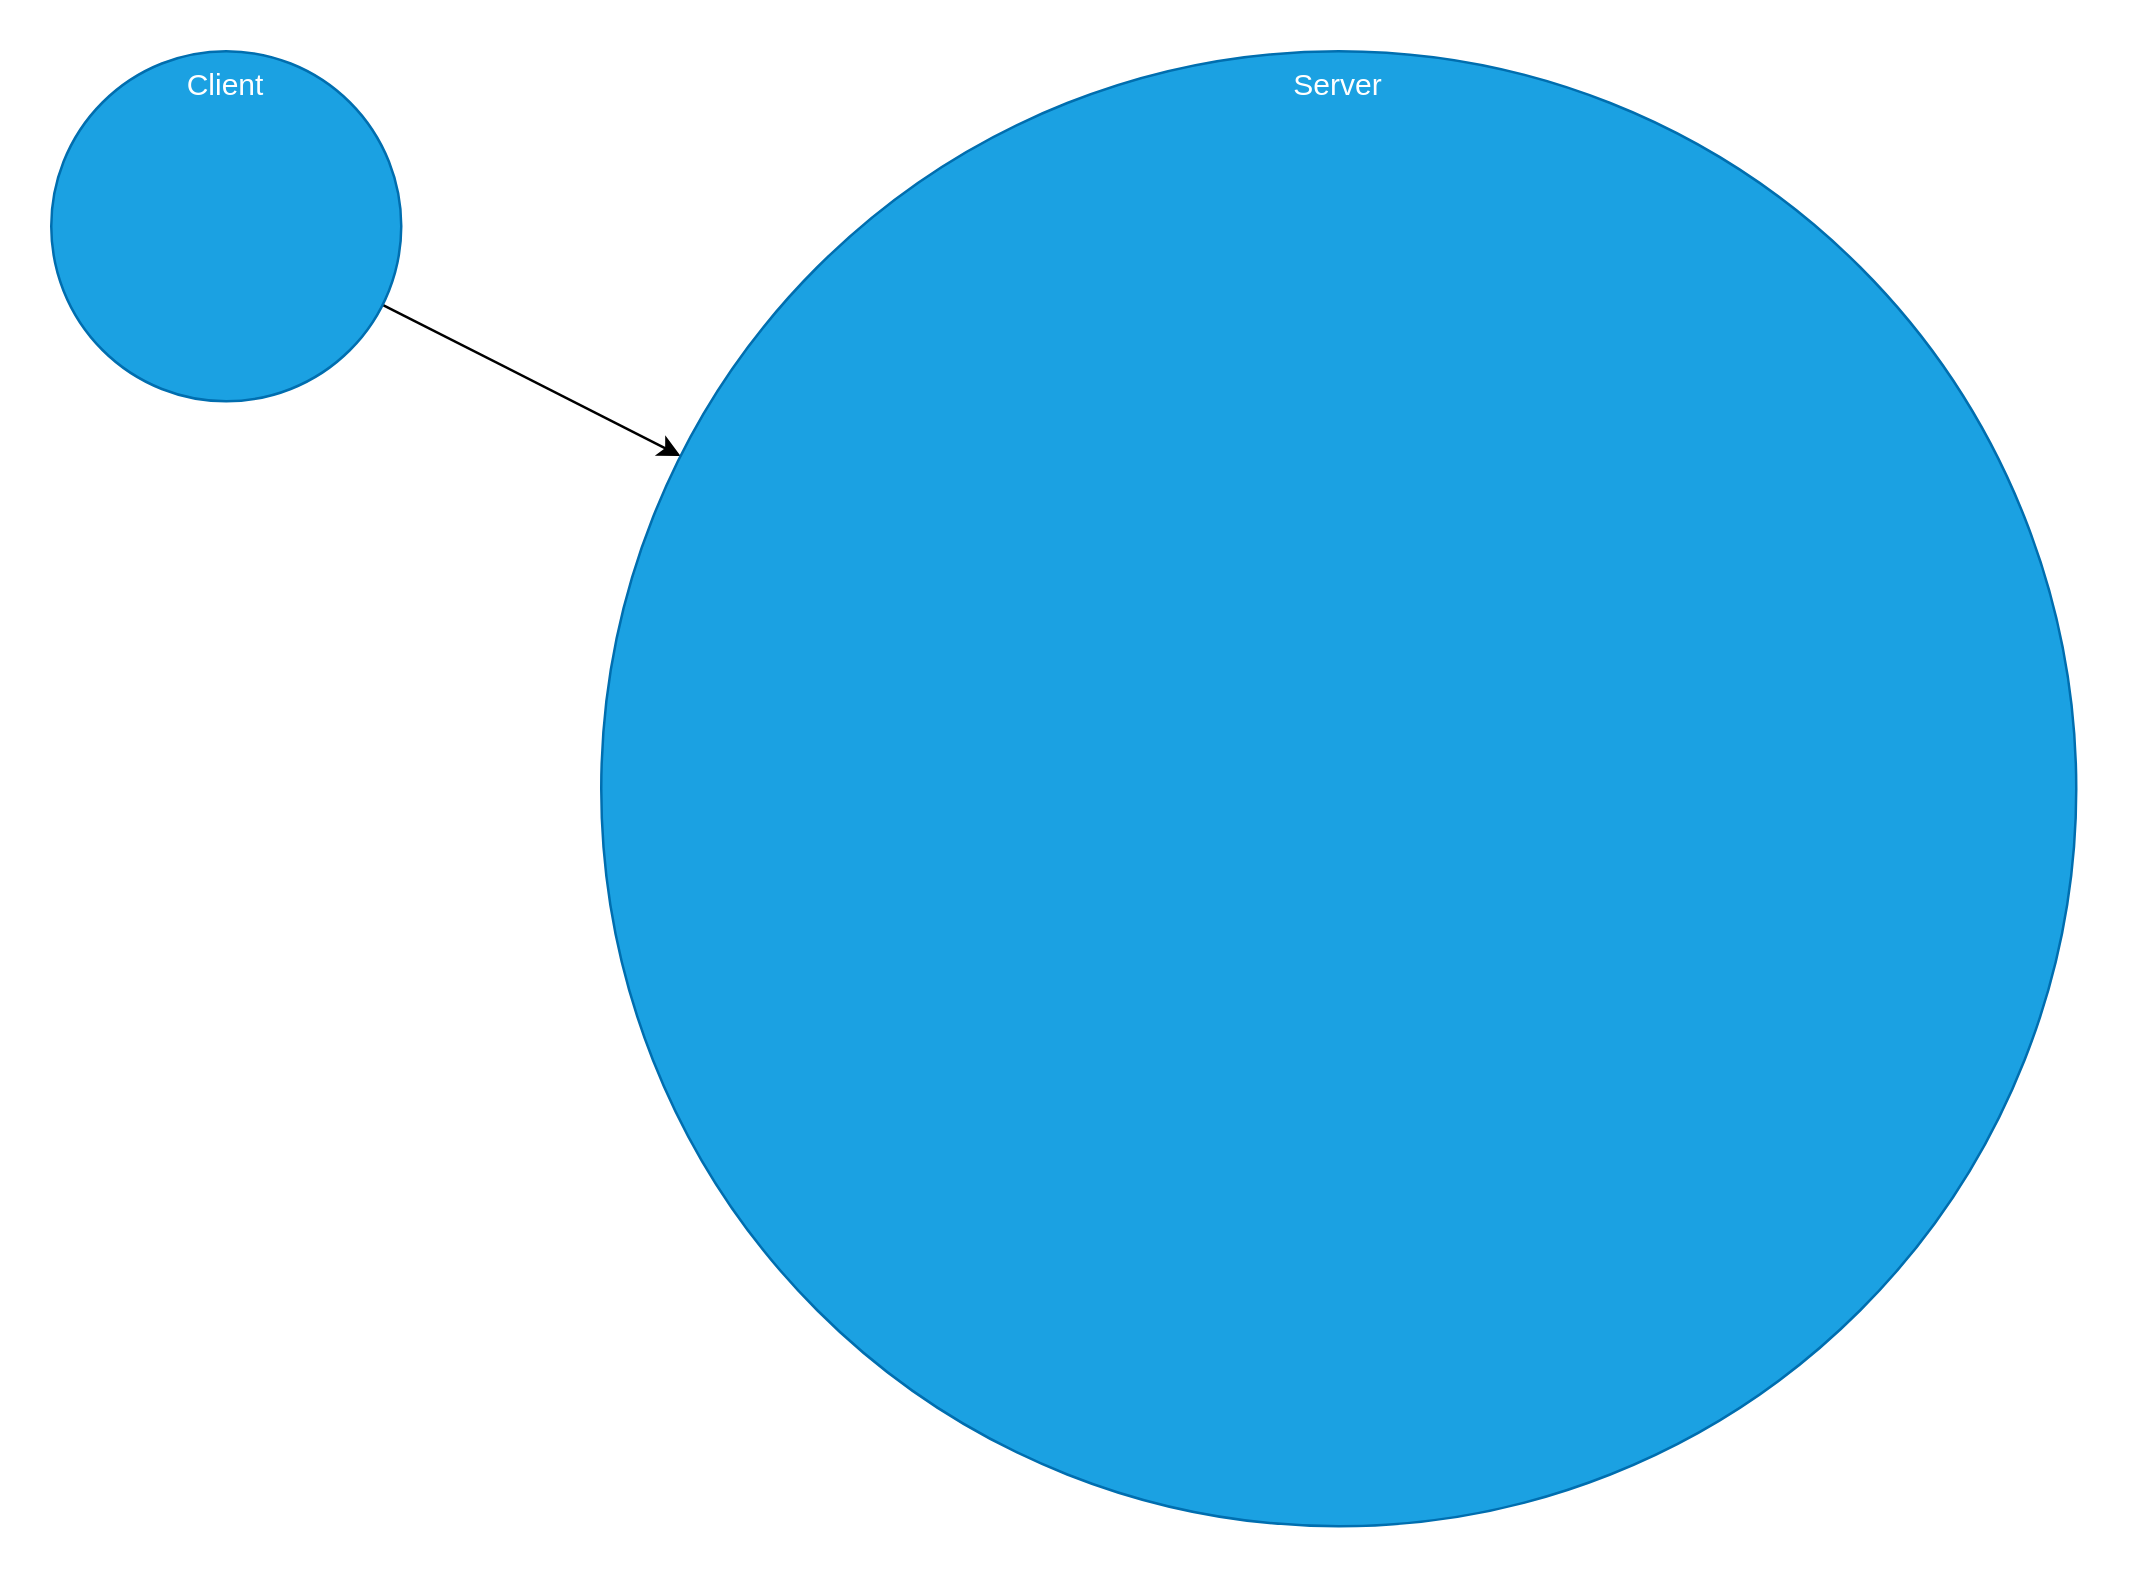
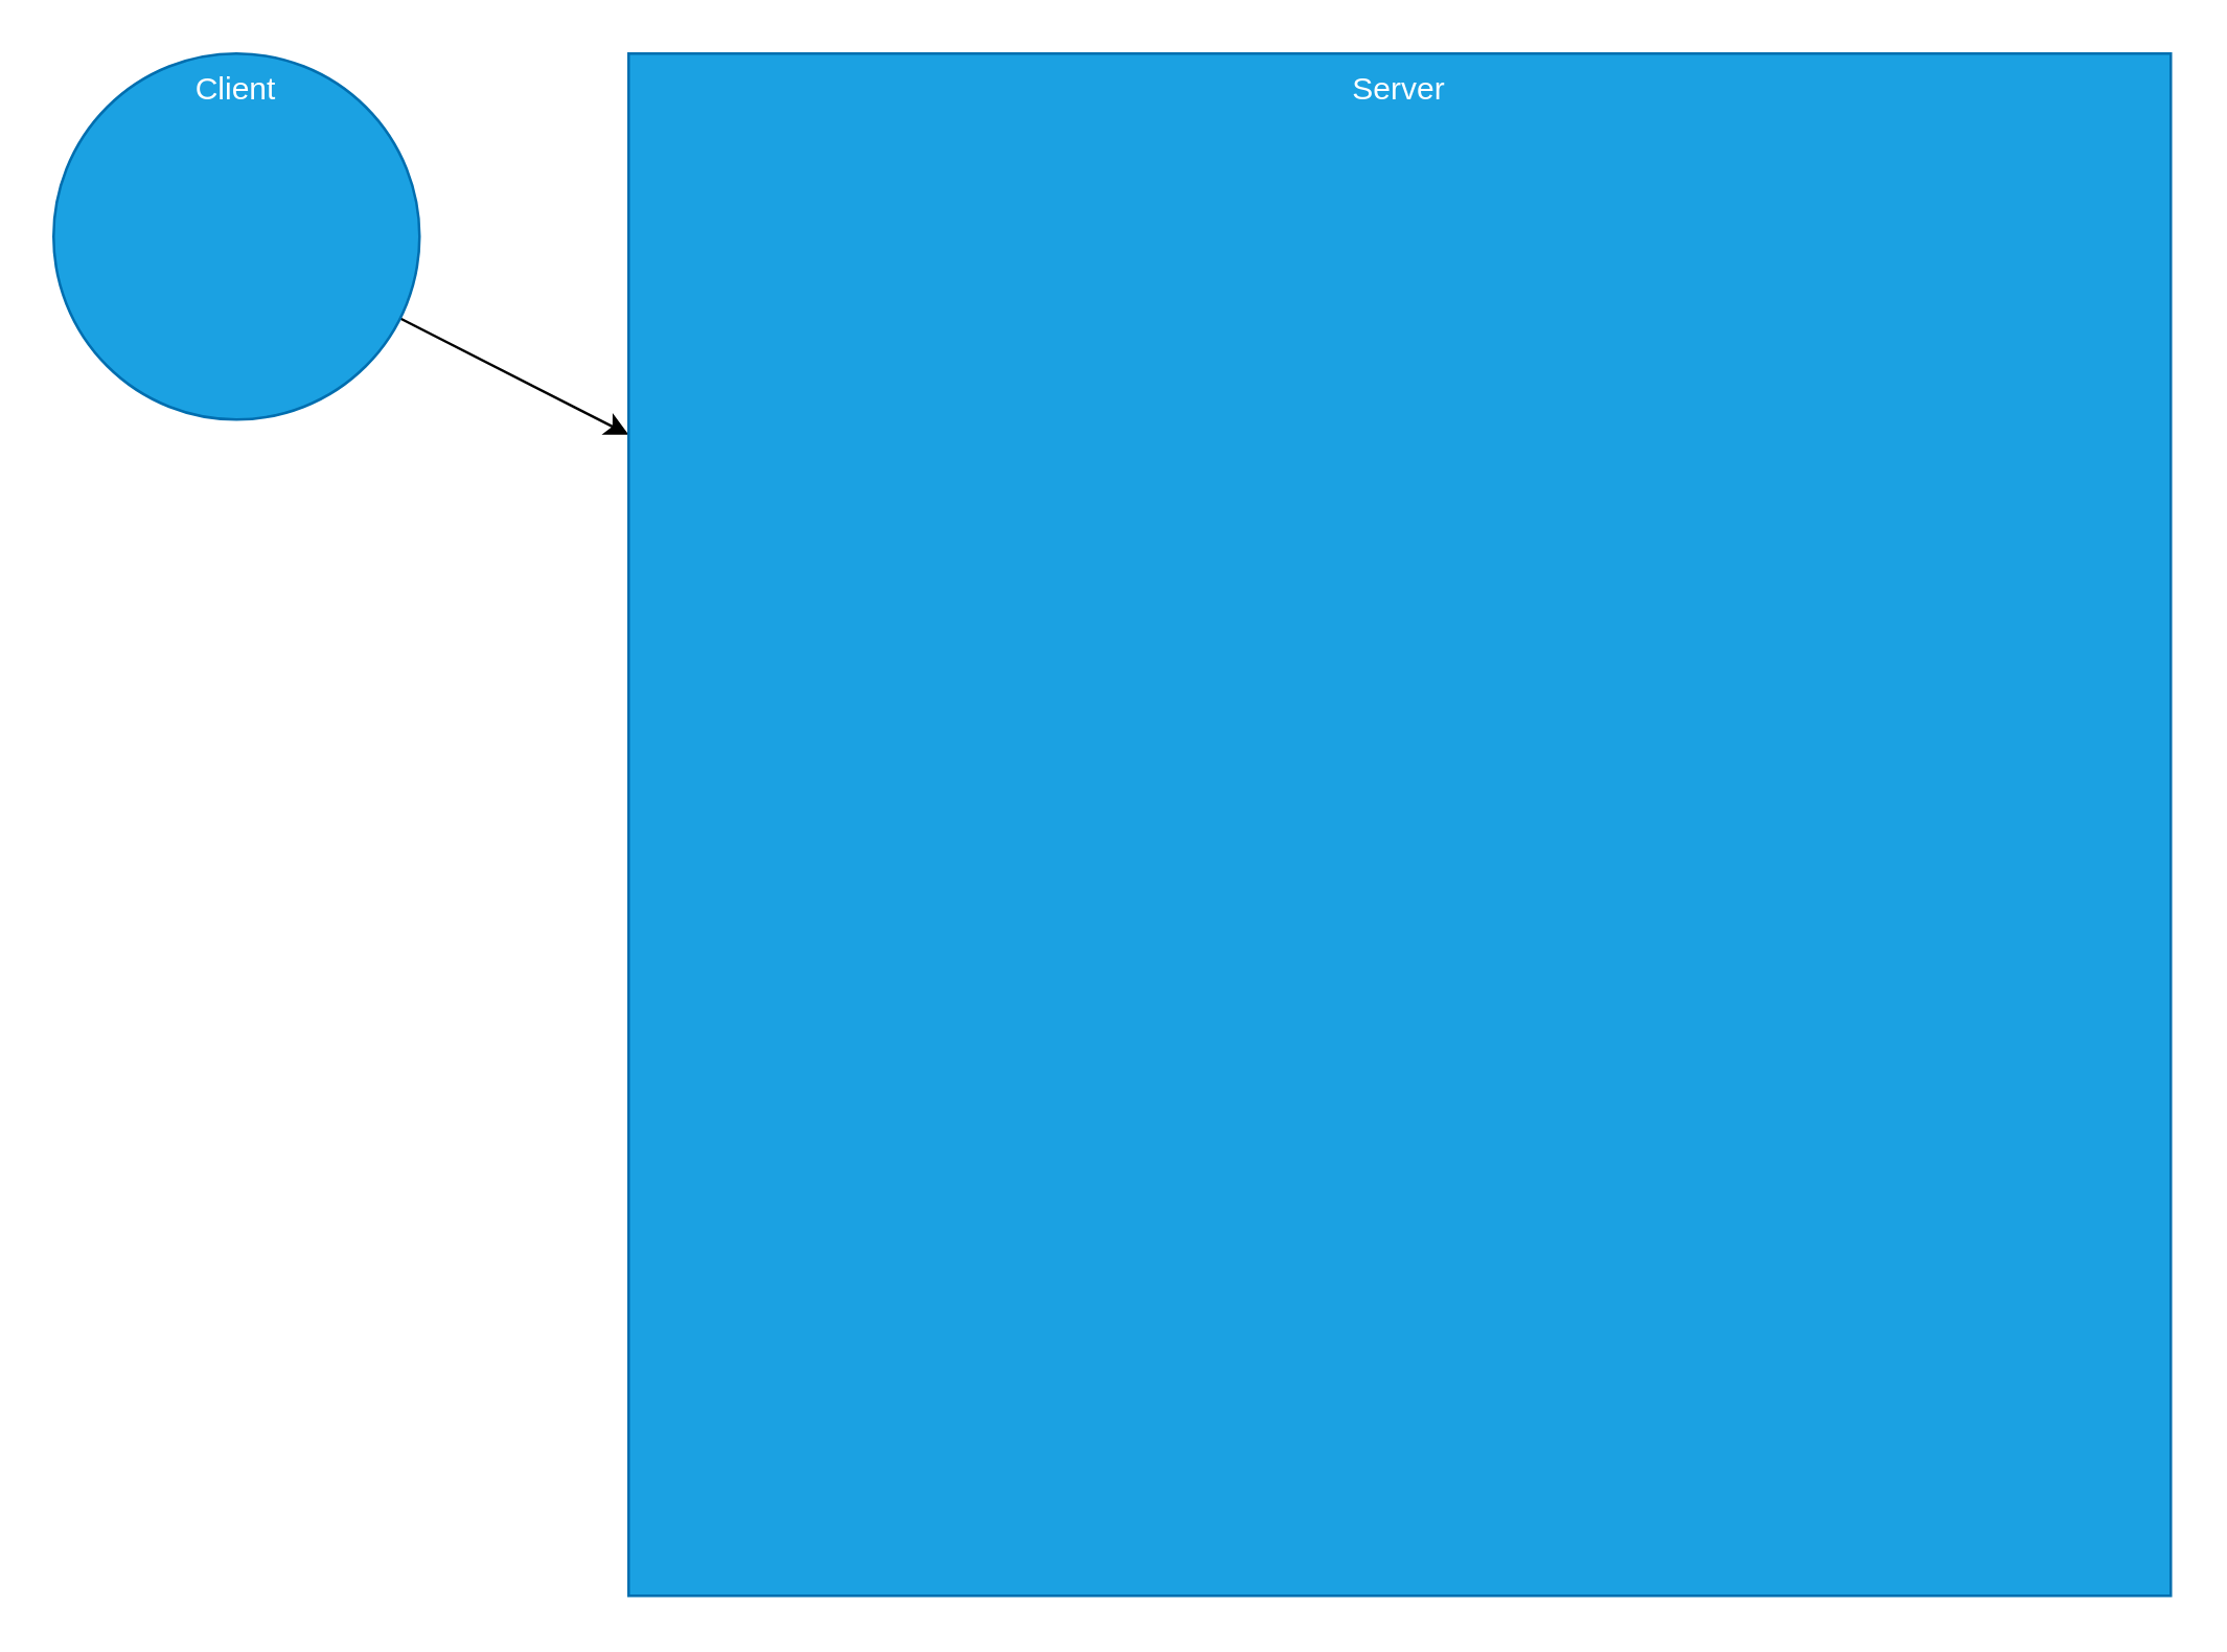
- <mxCell id="4" value="Server" style="ellipse;whiteSpace=wrap;html=1;aspect=fixed;fillColor=#1ba1e2;fontColor=#ffffff;strokeColor=#006EAF;verticalAlign=top;" vertex="1" parent="1"><mxGeometry x="240" y="20" width="590" height="590" as="geometry" /></mxCell>
+ <mxCell id="4" value="Server" style="whiteSpace=wrap;html=1;aspect=fixed;fillColor=#1ba1e2;fontColor=#ffffff;strokeColor=#006EAF;verticalAlign=top;" vertex="1" parent="1"><mxGeometry x="240" y="20" width="590" height="590" as="geometry" /></mxCell>
